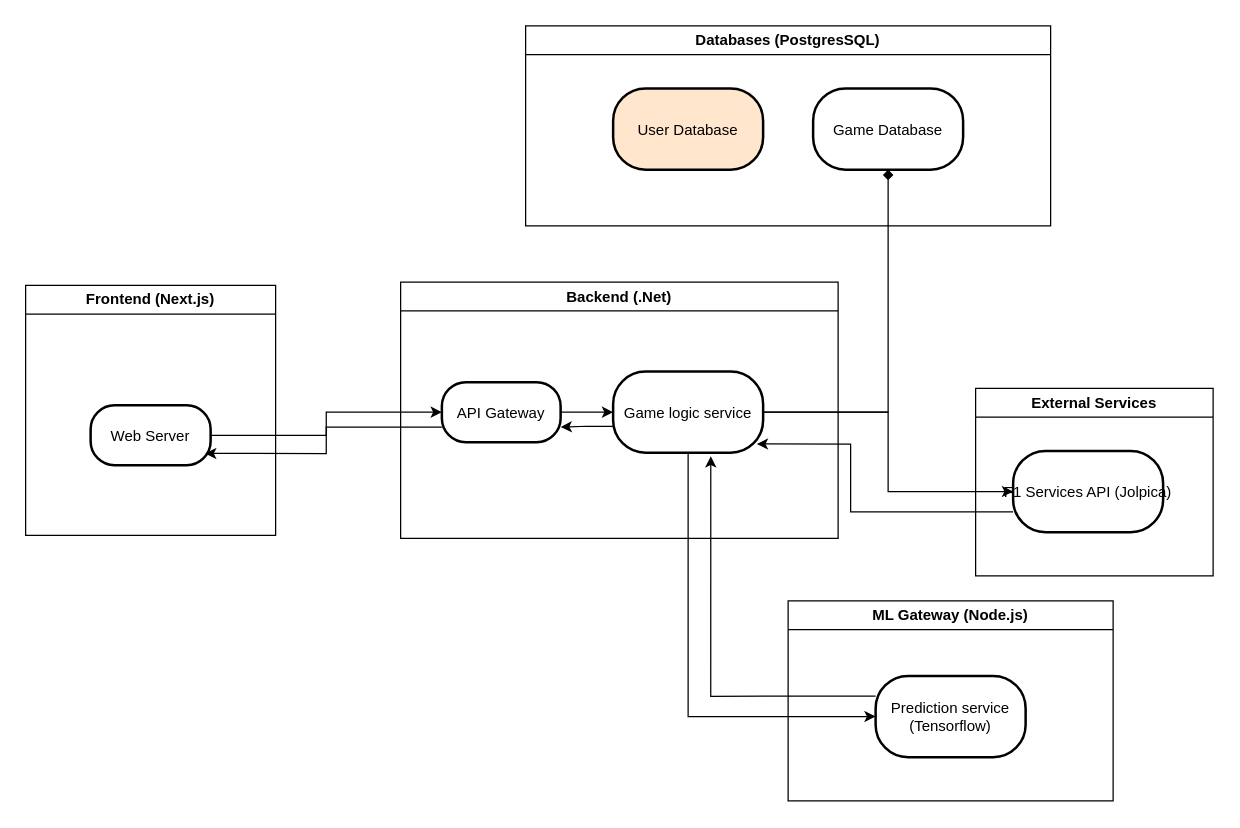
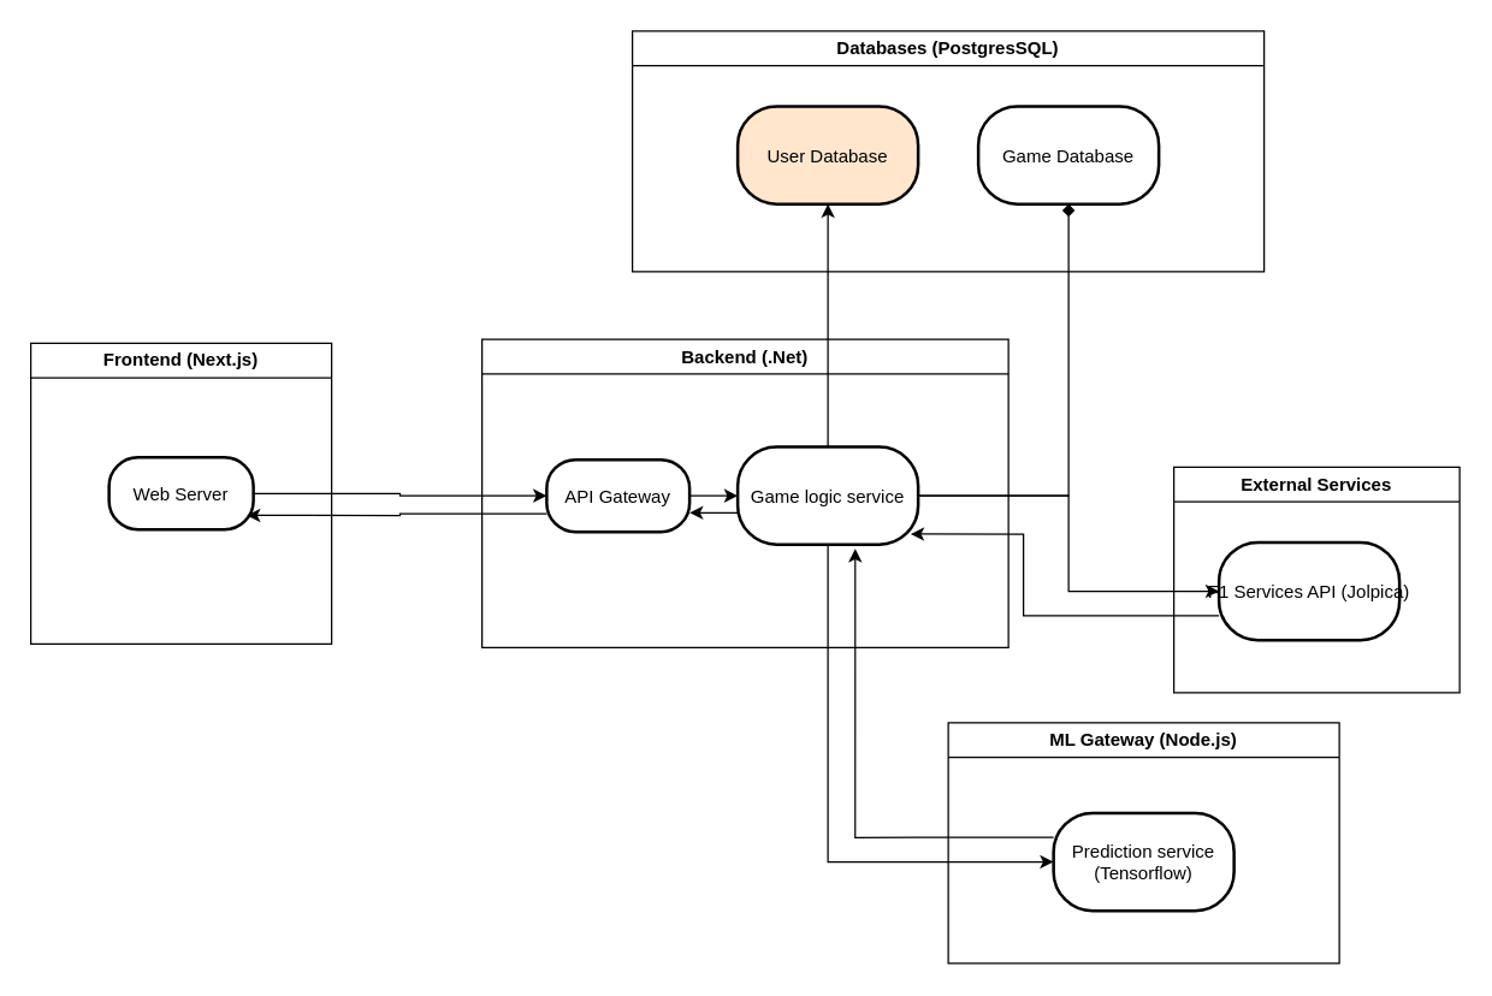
+ <mxCell id="12" style="edgeStyle=orthogonalEdgeStyle;rounded=0;orthogonalLoop=1;jettySize=auto;html=1;entryX=0.5;entryY=1;entryDx=0;entryDy=0;" edge="1" parent="1" source="9" target="11"><mxGeometry relative="1" as="geometry" /></mxCell>
- <mxCell id="7" value="API Gateway" style="rounded=1;arcSize=40;strokeWidth=2" parent="5" vertex="1"><mxGeometry x="33" y="80" width="95" height="48" as="geometry" /></mxCell>
+ <mxCell id="7" value="API Gateway" style="rounded=1;arcSize=40;strokeWidth=2" parent="5" vertex="1"><mxGeometry x="43" y="80" width="95" height="48" as="geometry" /></mxCell>
- <mxCell id="4" value="Web Server" style="rounded=1;arcSize=40;strokeWidth=2" vertex="1" parent="3"><mxGeometry x="52" y="96" width="96" height="48" as="geometry" /></mxCell>
+ <mxCell id="4" value="Web Server" style="rounded=1;arcSize=40;strokeWidth=2" vertex="1" parent="3"><mxGeometry x="52" y="76" width="96" height="48" as="geometry" /></mxCell>
